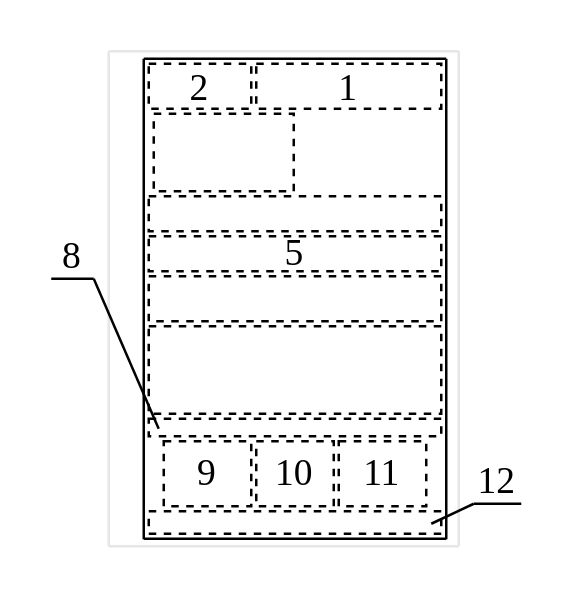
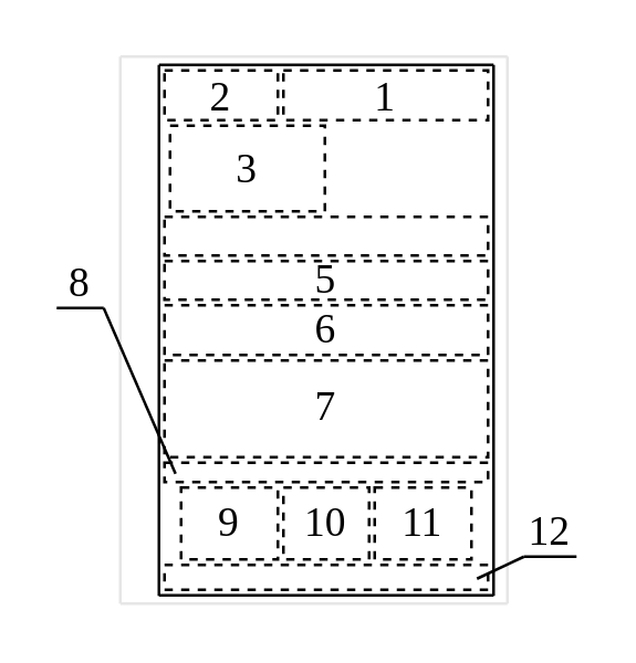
+ <mxCell id="17" value="&lt;p style=&quot;line-height: 100%&quot;&gt;3&lt;/p&gt;" style="text;html=1;strokeColor=none;fillColor=none;align=center;verticalAlign=middle;whiteSpace=wrap;rounded=0;fontFamily=Verdana;fontSize=15;spacing=0;" parent="1" vertex="1"><mxGeometry x="62" y="46" width="54" height="29" as="geometry" /></mxCell>
+ <mxCell id="24" value="&lt;p style=&quot;line-height: 100%&quot;&gt;6&lt;/p&gt;" style="text;html=1;strokeColor=none;fillColor=none;align=center;verticalAlign=middle;whiteSpace=wrap;rounded=0;fontFamily=Verdana;fontSize=15;" parent="1" vertex="1"><mxGeometry x="60" y="111" width="115" height="16" as="geometry" /></mxCell>
+ <mxCell id="25" value="&lt;p style=&quot;line-height: 100%&quot;&gt;7&lt;/p&gt;" style="text;html=1;strokeColor=none;fillColor=none;align=center;verticalAlign=middle;whiteSpace=wrap;rounded=0;fontFamily=Verdana;fontSize=15;" parent="1" vertex="1"><mxGeometry x="60" y="131" width="115" height="32" as="geometry" /></mxCell>
